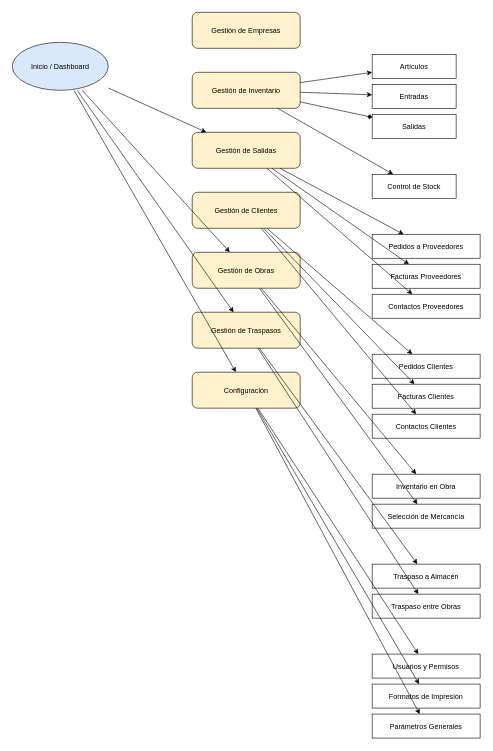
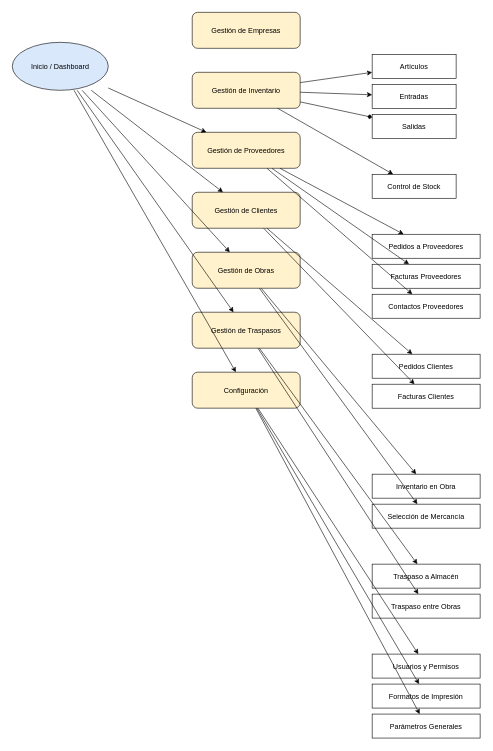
+ <mxCell id="29" edge="1" parent="1" source="2" target="6"><mxGeometry relative="1" as="geometry" /></mxCell>
- <mxCell id="5" value="Gestión de Salidas" style="shape=rectangle;rounded=1;fillColor=#FFF2CC;strokeColor=#000000;" vertex="1" parent="1"><mxGeometry x="320" y="220" width="180" height="60" as="geometry" /></mxCell>
+ <mxCell id="5" value="Gestión de Proveedores" style="shape=rectangle;rounded=1;fillColor=#FFF2CC;strokeColor=#000000;" vertex="1" parent="1"><mxGeometry x="320" y="220" width="180" height="60" as="geometry" /></mxCell>
- <mxCell id="42" edge="1" parent="1" source="6" target="19"><mxGeometry relative="1" as="geometry" /></mxCell>
- <mxCell id="19" value="Contactos Clientes" style="shape=rectangle;rounded=0;fillColor=#FFFFFF;strokeColor=#000000;" vertex="1" parent="1"><mxGeometry x="620" y="690" width="180" height="40" as="geometry" /></mxCell>
